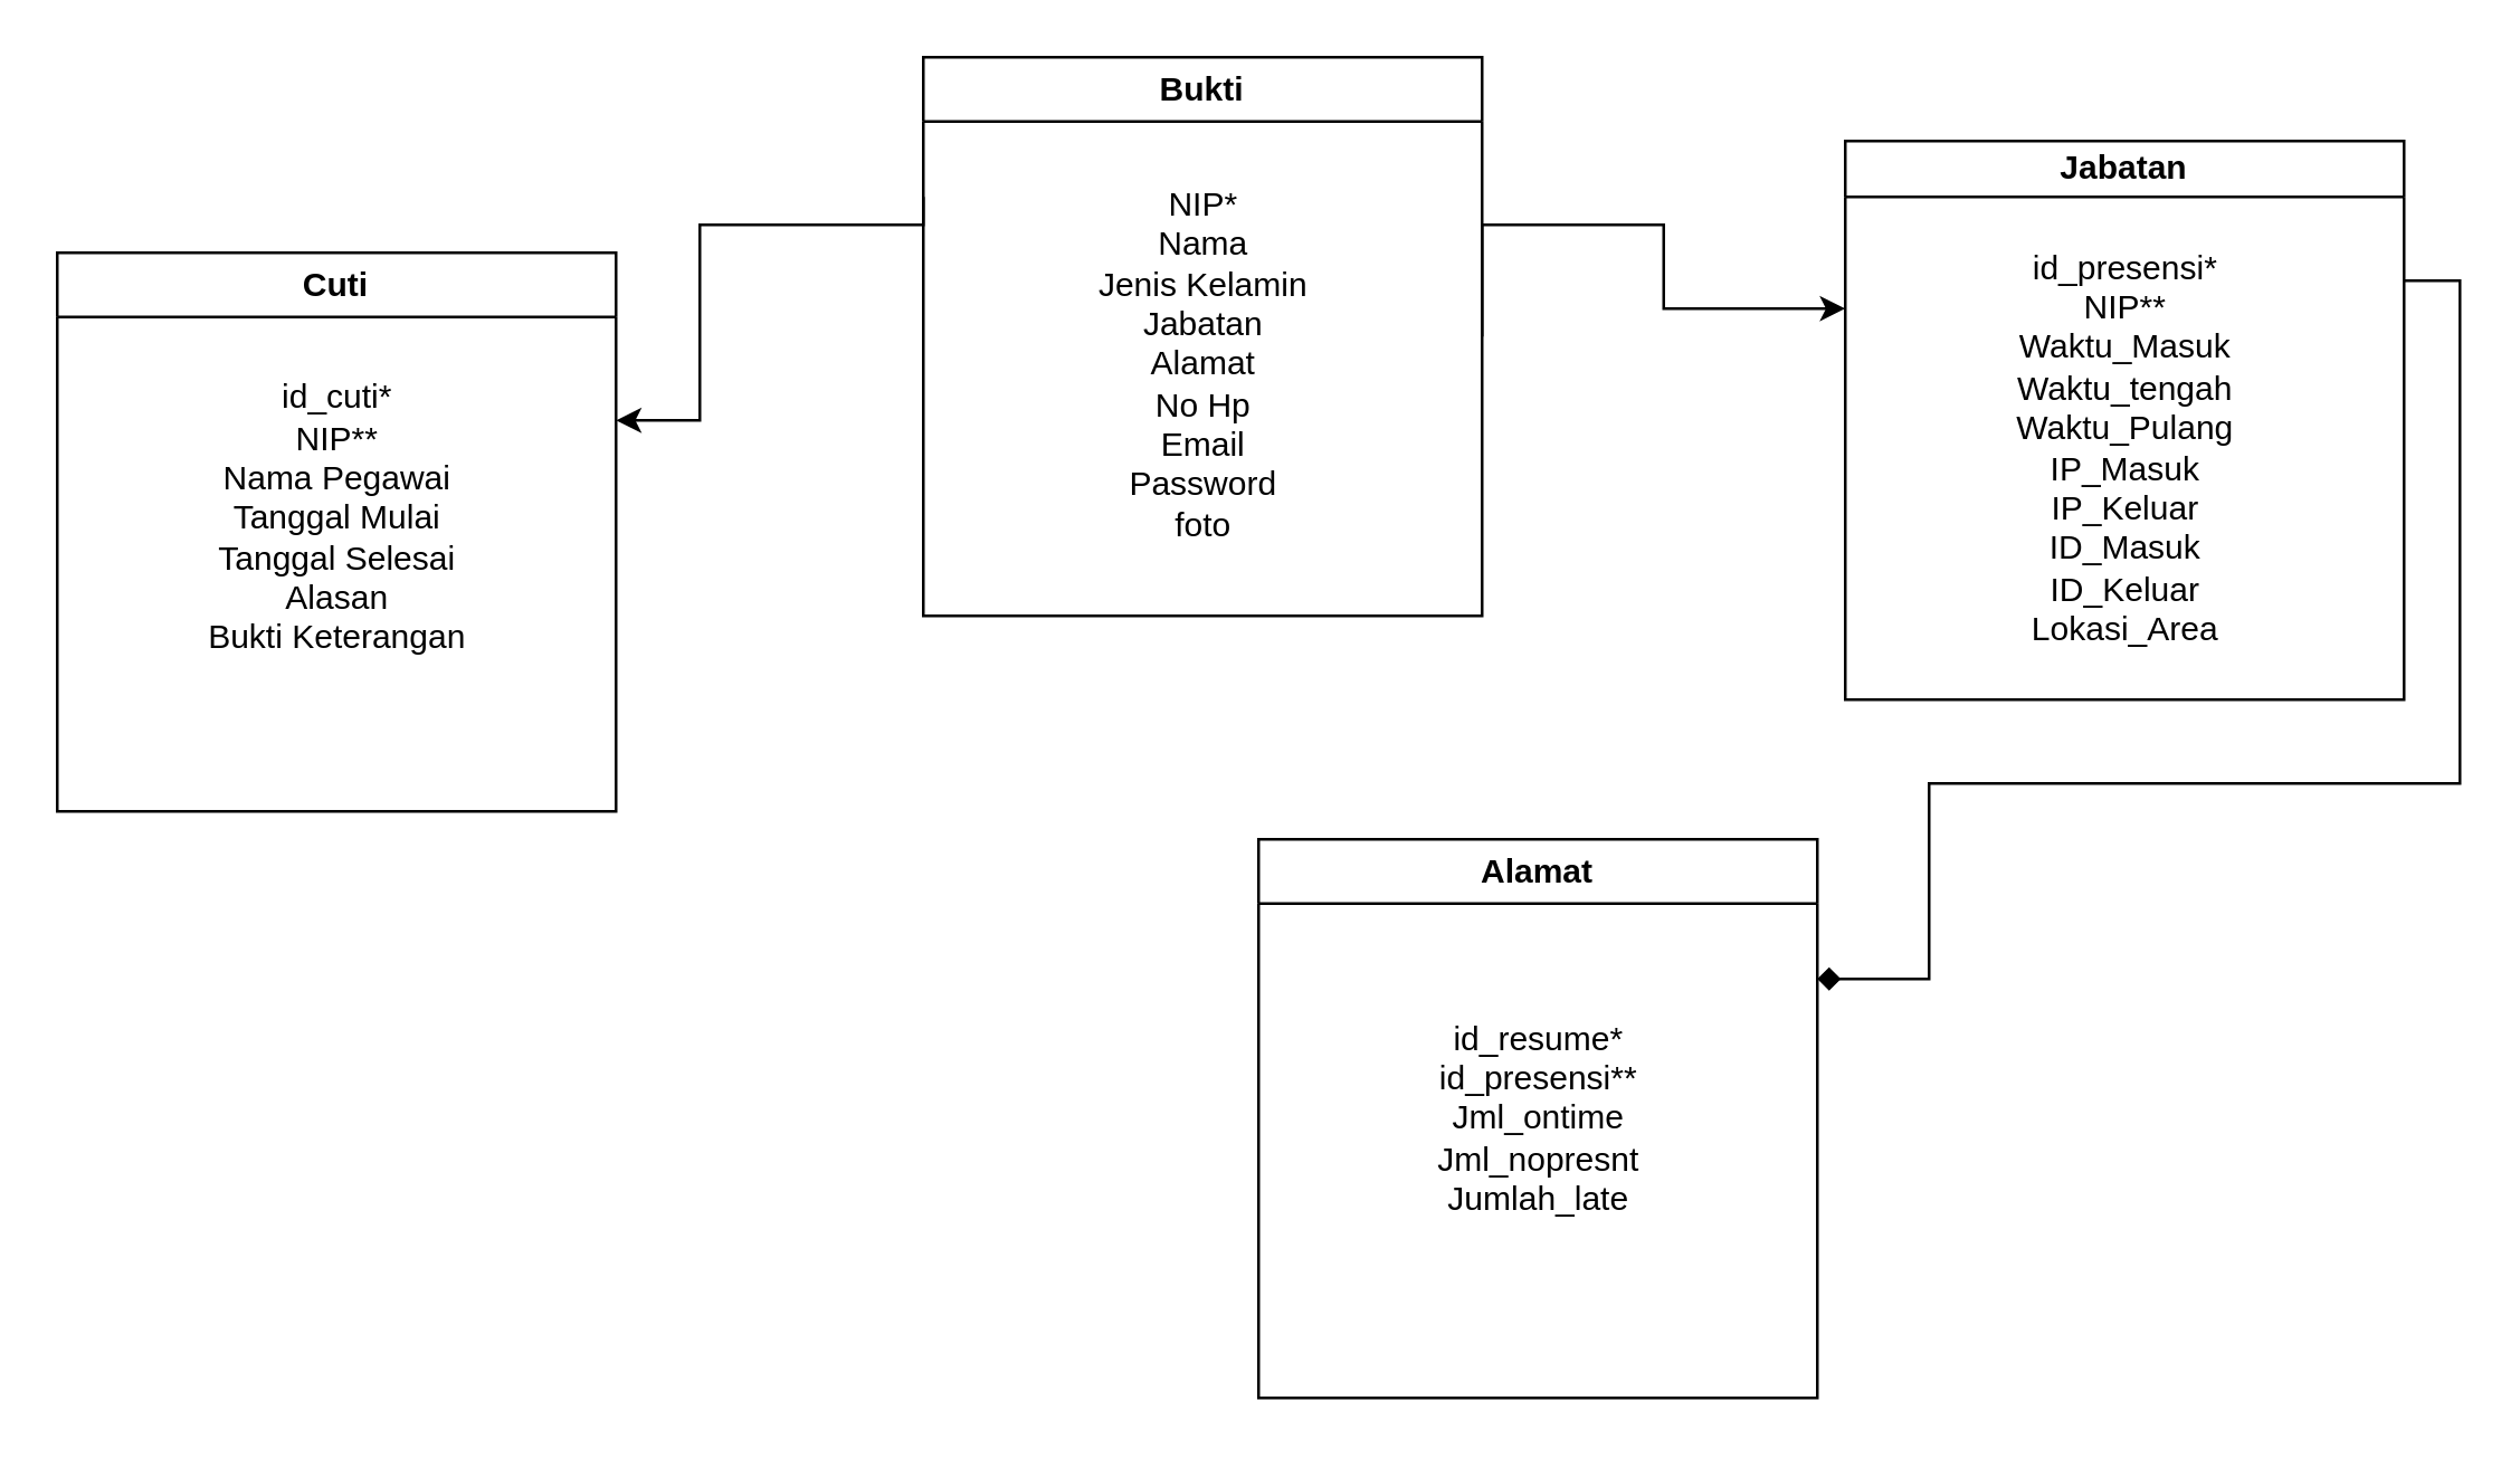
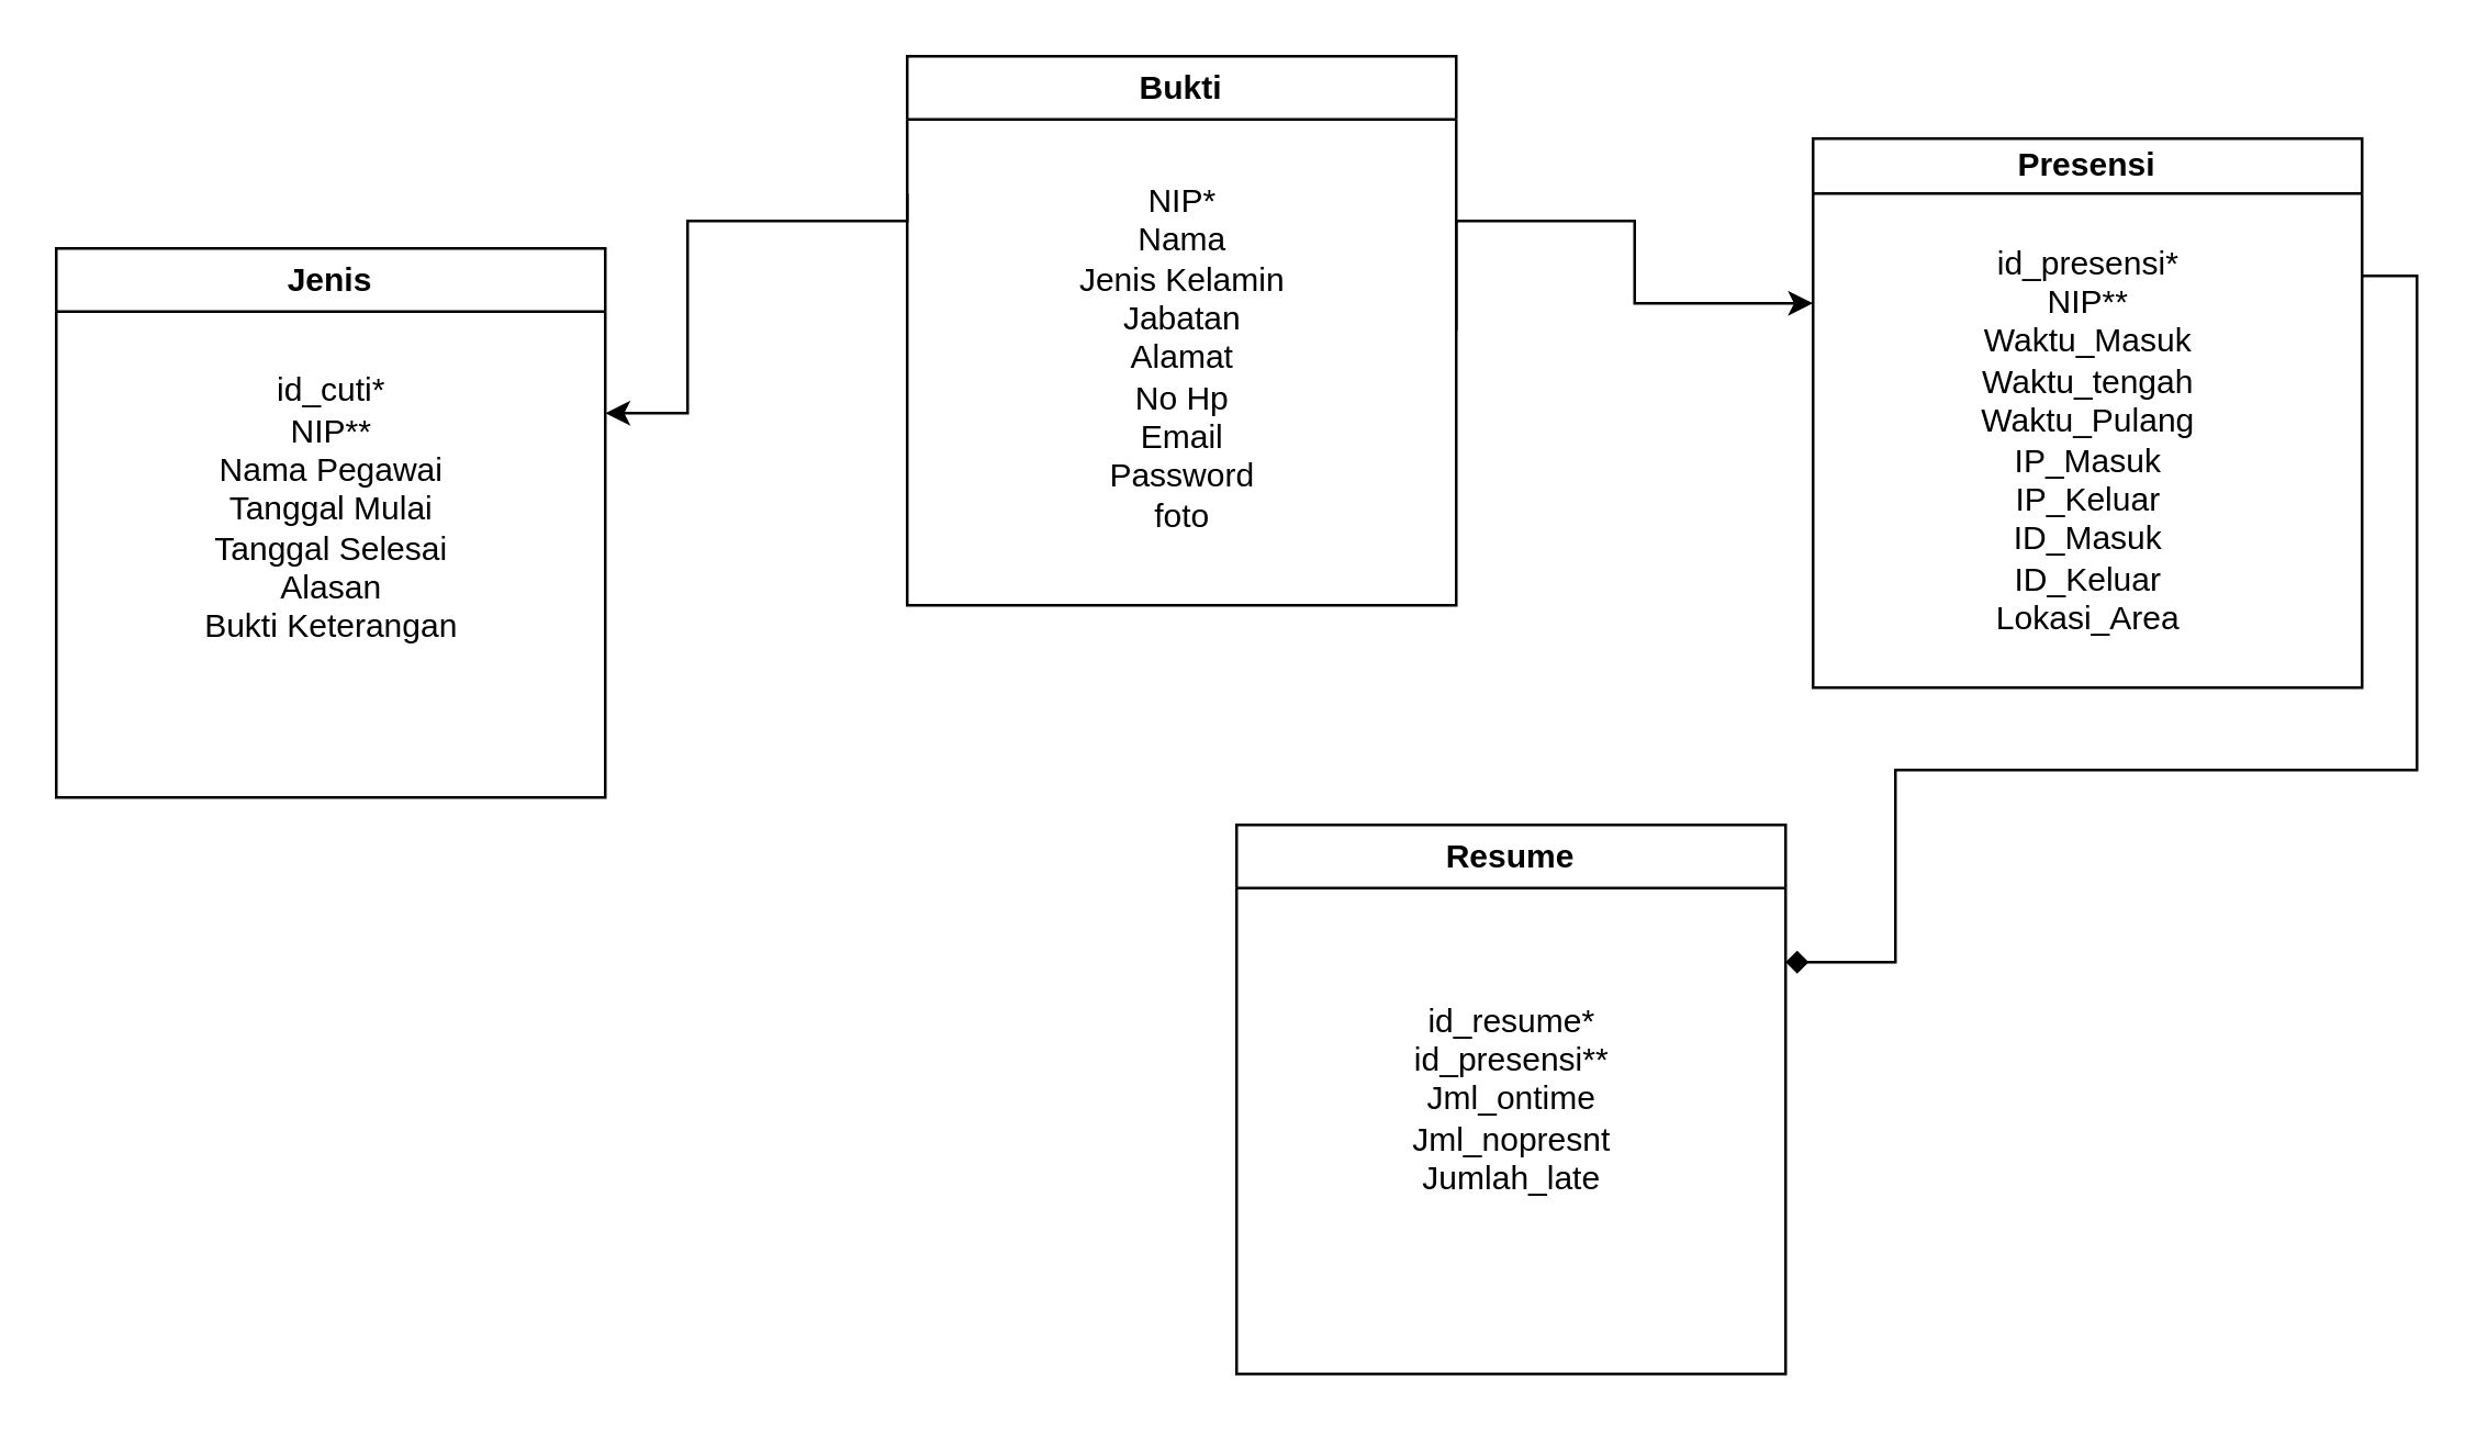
- <mxCell id="9" value="Jabatan" style="swimlane;whiteSpace=wrap;html=1;startSize=20;" parent="1" vertex="1"><mxGeometry x="660" y="50" width="200" height="200" as="geometry" /></mxCell>
+ <mxCell id="9" value="Presensi" style="swimlane;whiteSpace=wrap;html=1;startSize=20;" parent="1" vertex="1"><mxGeometry x="660" y="50" width="200" height="200" as="geometry" /></mxCell>
- <mxCell id="11" value="Cuti" style="swimlane;whiteSpace=wrap;html=1;" parent="1" vertex="1"><mxGeometry x="20" y="90" width="200" height="200" as="geometry" /></mxCell>
+ <mxCell id="11" value="Jenis" style="swimlane;whiteSpace=wrap;html=1;" parent="1" vertex="1"><mxGeometry x="20" y="90" width="200" height="200" as="geometry" /></mxCell>
- <mxCell id="2" value="Alamat" style="swimlane;whiteSpace=wrap;html=1;" parent="1" vertex="1"><mxGeometry x="450" y="300" width="200" height="200" as="geometry" /></mxCell>
+ <mxCell id="2" value="Resume" style="swimlane;whiteSpace=wrap;html=1;" parent="1" vertex="1"><mxGeometry x="450" y="300" width="200" height="200" as="geometry" /></mxCell>
